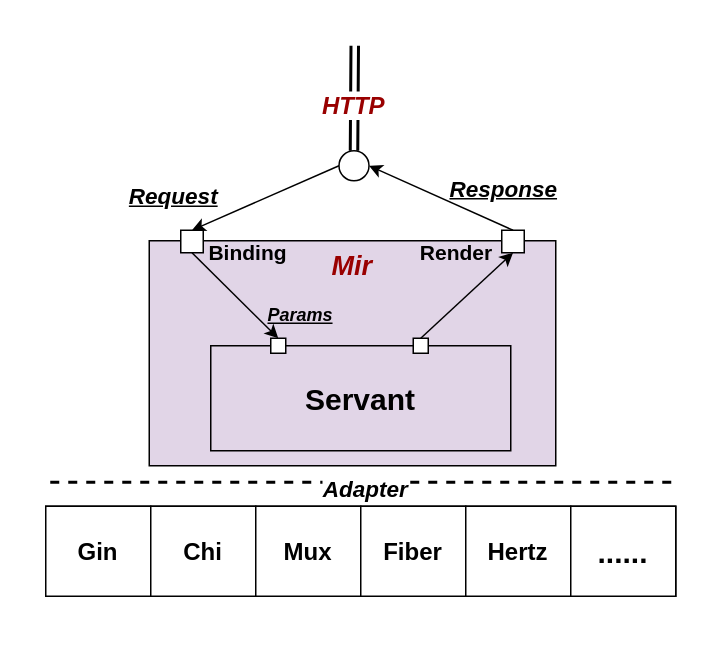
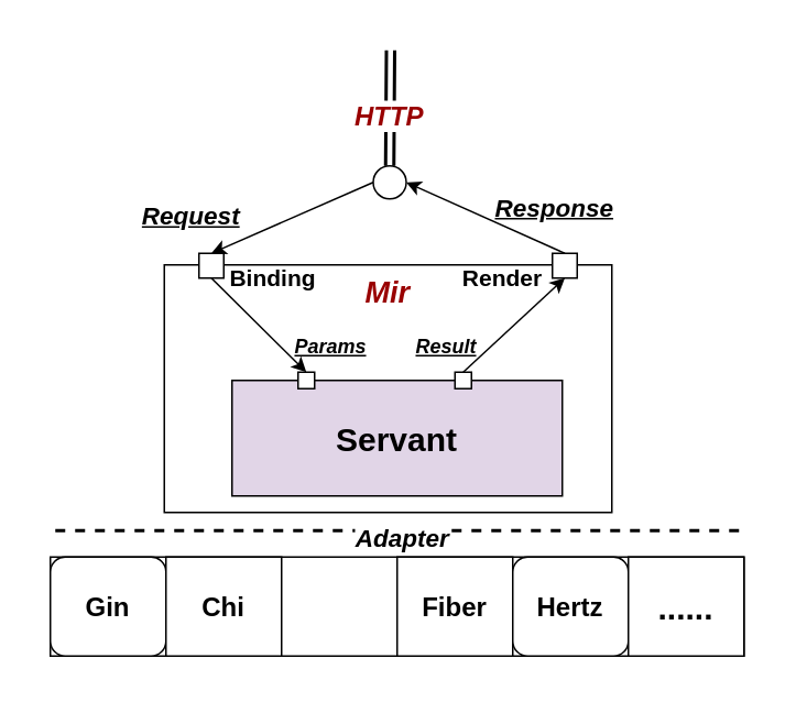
- <mxCell id="3" value="Mir" style="rounded=0;whiteSpace=wrap;html=1;fontStyle=3;verticalAlign=top;fontSize=18;fontColor=#990000;fillColor=#e1d5e7;" vertex="1" parent="1"><mxGeometry x="99" y="160" width="271" height="150" as="geometry" /></mxCell>
+ <mxCell id="3" value="Mir" style="rounded=0;whiteSpace=wrap;html=1;fontStyle=3;verticalAlign=top;fontSize=18;fontColor=#990000;" vertex="1" parent="1"><mxGeometry x="99" y="160" width="271" height="150" as="geometry" /></mxCell>
+ <mxCell id="16" value="Result" style="text;html=1;strokeColor=none;fillColor=none;align=center;verticalAlign=middle;whiteSpace=wrap;rounded=0;fontStyle=7" vertex="1" parent="1"><mxGeometry x="240" y="195" width="60" height="30" as="geometry" /></mxCell>
- <mxCell id="23" value="Gin" style="rounded=0;whiteSpace=wrap;html=1;strokeColor=default;fontSize=16;fontColor=#000000;fillColor=default;gradientColor=none;fontStyle=1" vertex="1" parent="1"><mxGeometry x="30" y="337" width="70" height="60" as="geometry" /></mxCell>
+ <mxCell id="23" value="Gin" style="whiteSpace=wrap;html=1;strokeColor=default;fontSize=16;fontColor=#000000;fillColor=default;gradientColor=none;fontStyle=1;rounded=1;" vertex="1" parent="1"><mxGeometry x="30" y="337" width="70" height="60" as="geometry" /></mxCell>
- <mxCell id="25" value="Mux" style="rounded=0;whiteSpace=wrap;html=1;strokeColor=default;fontSize=16;fontColor=#000000;fillColor=default;gradientColor=none;fontStyle=1" vertex="1" parent="1"><mxGeometry x="170" y="337" width="70" height="60" as="geometry" /></mxCell>
- <mxCell id="27" value="Hertz" style="rounded=0;whiteSpace=wrap;html=1;strokeColor=default;fontSize=16;fontColor=#000000;fillColor=default;gradientColor=none;fontStyle=1" vertex="1" parent="1"><mxGeometry x="310" y="337" width="70" height="60" as="geometry" /></mxCell>
+ <mxCell id="27" value="Hertz" style="whiteSpace=wrap;html=1;strokeColor=default;fontSize=16;fontColor=#000000;fillColor=default;gradientColor=none;fontStyle=1;rounded=1;" vertex="1" parent="1"><mxGeometry x="310" y="337" width="70" height="60" as="geometry" /></mxCell>
